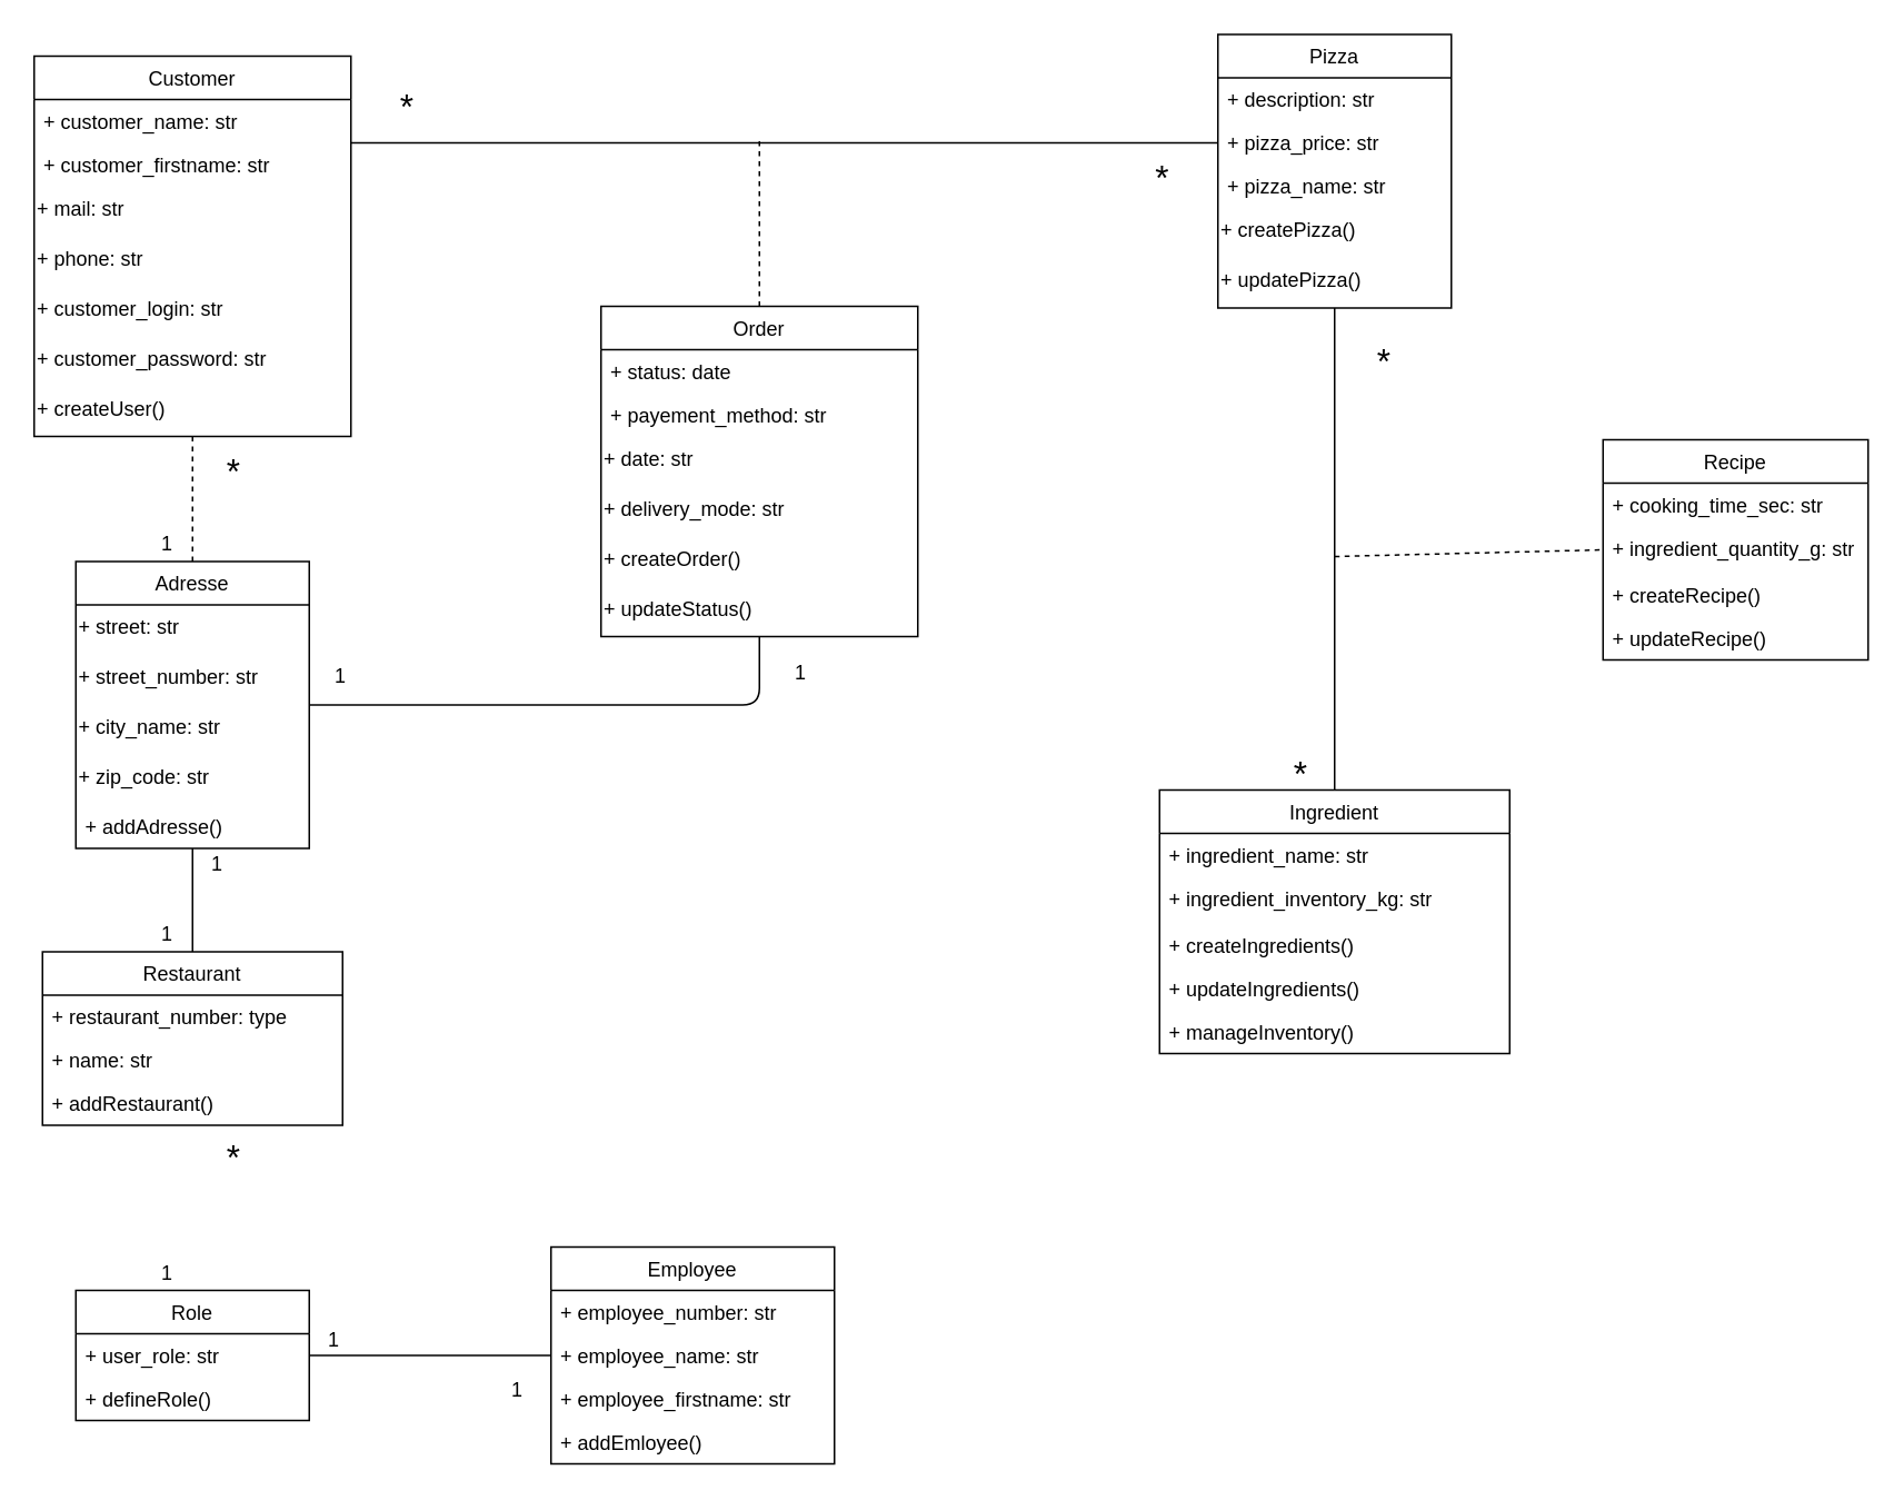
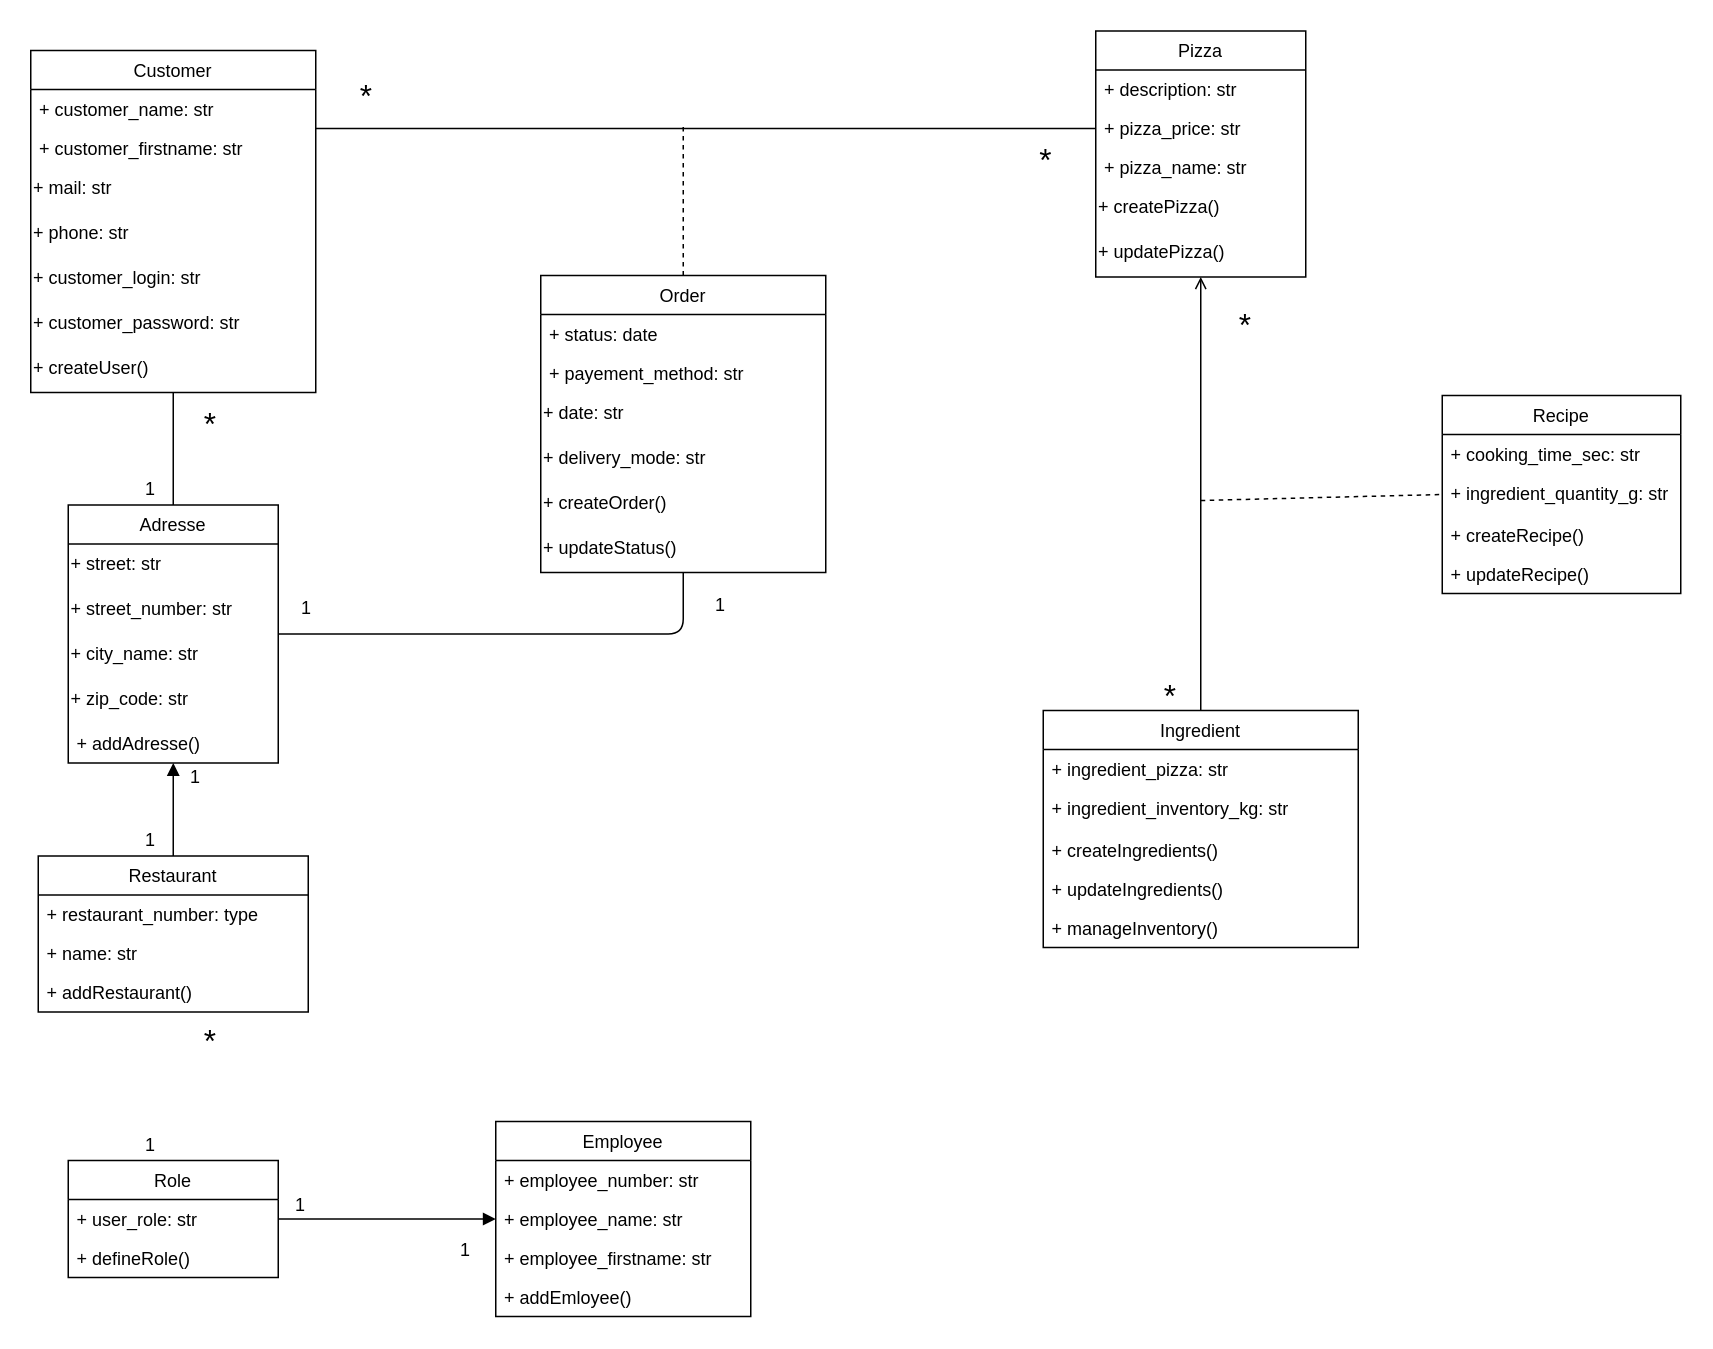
- <mxCell id="35" value="" style="endArrow=none;html=1;entryX=0.5;entryY=1;entryDx=0;entryDy=0;" parent="1" source="23" target="2" edge="1"><mxGeometry width="50" height="50" relative="1" as="geometry"><mxPoint x="550" y="353" as="sourcePoint" /><mxPoint x="600" y="303" as="targetPoint" /></mxGeometry></mxCell>
+ <mxCell id="35" value="" style="endArrow=open;html=1;entryX=0.5;entryY=1;entryDx=0;entryDy=0;" parent="1" source="23" target="2" edge="1"><mxGeometry width="50" height="50" relative="1" as="geometry"><mxPoint x="550" y="353" as="sourcePoint" /><mxPoint x="600" y="303" as="targetPoint" /></mxGeometry></mxCell>
- <mxCell id="61" value="" style="endArrow=none;html=1;exitX=0.5;exitY=0;exitDx=0;exitDy=0;entryX=0.5;entryY=1;entryDx=0;entryDy=0;dashed=1;" edge="1" parent="1" source="54" target="15"><mxGeometry width="50" height="50" relative="1" as="geometry"><mxPoint x="540" y="473" as="sourcePoint" /><mxPoint x="590" y="423" as="targetPoint" /></mxGeometry></mxCell>
+ <mxCell id="61" value="" style="endArrow=none;html=1;exitX=0.5;exitY=0;exitDx=0;exitDy=0;entryX=0.5;entryY=1;entryDx=0;entryDy=0;" edge="1" parent="1" source="54" target="15"><mxGeometry width="50" height="50" relative="1" as="geometry"><mxPoint x="540" y="473" as="sourcePoint" /><mxPoint x="590" y="423" as="targetPoint" /></mxGeometry></mxCell>
- <mxCell id="60" value="" style="endArrow=none;html=1;exitX=0.5;exitY=0;exitDx=0;exitDy=0;entryX=0.5;entryY=1;entryDx=0;entryDy=0;" edge="1" parent="1" source="45" target="54"><mxGeometry width="50" height="50" relative="1" as="geometry"><mxPoint x="540" y="593" as="sourcePoint" /><mxPoint x="590" y="543" as="targetPoint" /></mxGeometry></mxCell>
+ <mxCell id="60" value="" style="endArrow=block;html=1;exitX=0.5;exitY=0;exitDx=0;exitDy=0;entryX=0.5;entryY=1;entryDx=0;entryDy=0;" edge="1" parent="1" source="45" target="54"><mxGeometry width="50" height="50" relative="1" as="geometry"><mxPoint x="540" y="593" as="sourcePoint" /><mxPoint x="590" y="543" as="targetPoint" /></mxGeometry></mxCell>
- <mxCell id="24" value="+ ingredient_name: str " style="text;strokeColor=none;fillColor=none;align=left;verticalAlign=top;spacingLeft=4;spacingRight=4;overflow=hidden;rotatable=0;points=[[0,0.5],[1,0.5]];portConstraint=eastwest;" parent="23" vertex="1"><mxGeometry y="26" width="210" height="26" as="geometry" /></mxCell>
+ <mxCell id="24" value="+ ingredient_pizza: str " style="text;strokeColor=none;fillColor=none;align=left;verticalAlign=top;spacingLeft=4;spacingRight=4;overflow=hidden;rotatable=0;points=[[0,0.5],[1,0.5]];portConstraint=eastwest;" parent="23" vertex="1"><mxGeometry y="26" width="210" height="26" as="geometry" /></mxCell>
- <mxCell id="63" value="" style="endArrow=none;html=1;exitX=1;exitY=0.5;exitDx=0;exitDy=0;entryX=0;entryY=0.5;entryDx=0;entryDy=0;" edge="1" parent="1" source="43" target="51"><mxGeometry width="50" height="50" relative="1" as="geometry"><mxPoint x="540" y="613" as="sourcePoint" /><mxPoint x="590" y="563" as="targetPoint" /></mxGeometry></mxCell>
+ <mxCell id="63" value="" style="endArrow=block;html=1;exitX=1;exitY=0.5;exitDx=0;exitDy=0;entryX=0;entryY=0.5;entryDx=0;entryDy=0;" edge="1" parent="1" source="43" target="51"><mxGeometry width="50" height="50" relative="1" as="geometry"><mxPoint x="540" y="613" as="sourcePoint" /><mxPoint x="590" y="563" as="targetPoint" /></mxGeometry></mxCell>
